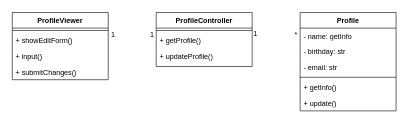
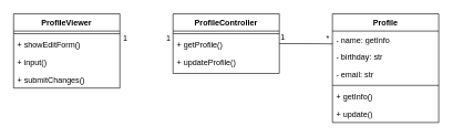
+ <mxCell id="18" style="edgeStyle=orthogonalEdgeStyle;rounded=0;orthogonalLoop=1;jettySize=auto;html=1;exitX=1;exitY=0.5;exitDx=0;exitDy=0;entryX=0.002;entryY=0.745;entryDx=0;entryDy=0;entryPerimeter=0;endArrow=none;startFill=0;" edge="1" parent="1" source="7" target="12"><mxGeometry relative="1" as="geometry"><mxPoint x="500" y="66" as="targetPoint" /><Array as="points"><mxPoint x="460" y="65" /></Array></mxGeometry></mxCell>
